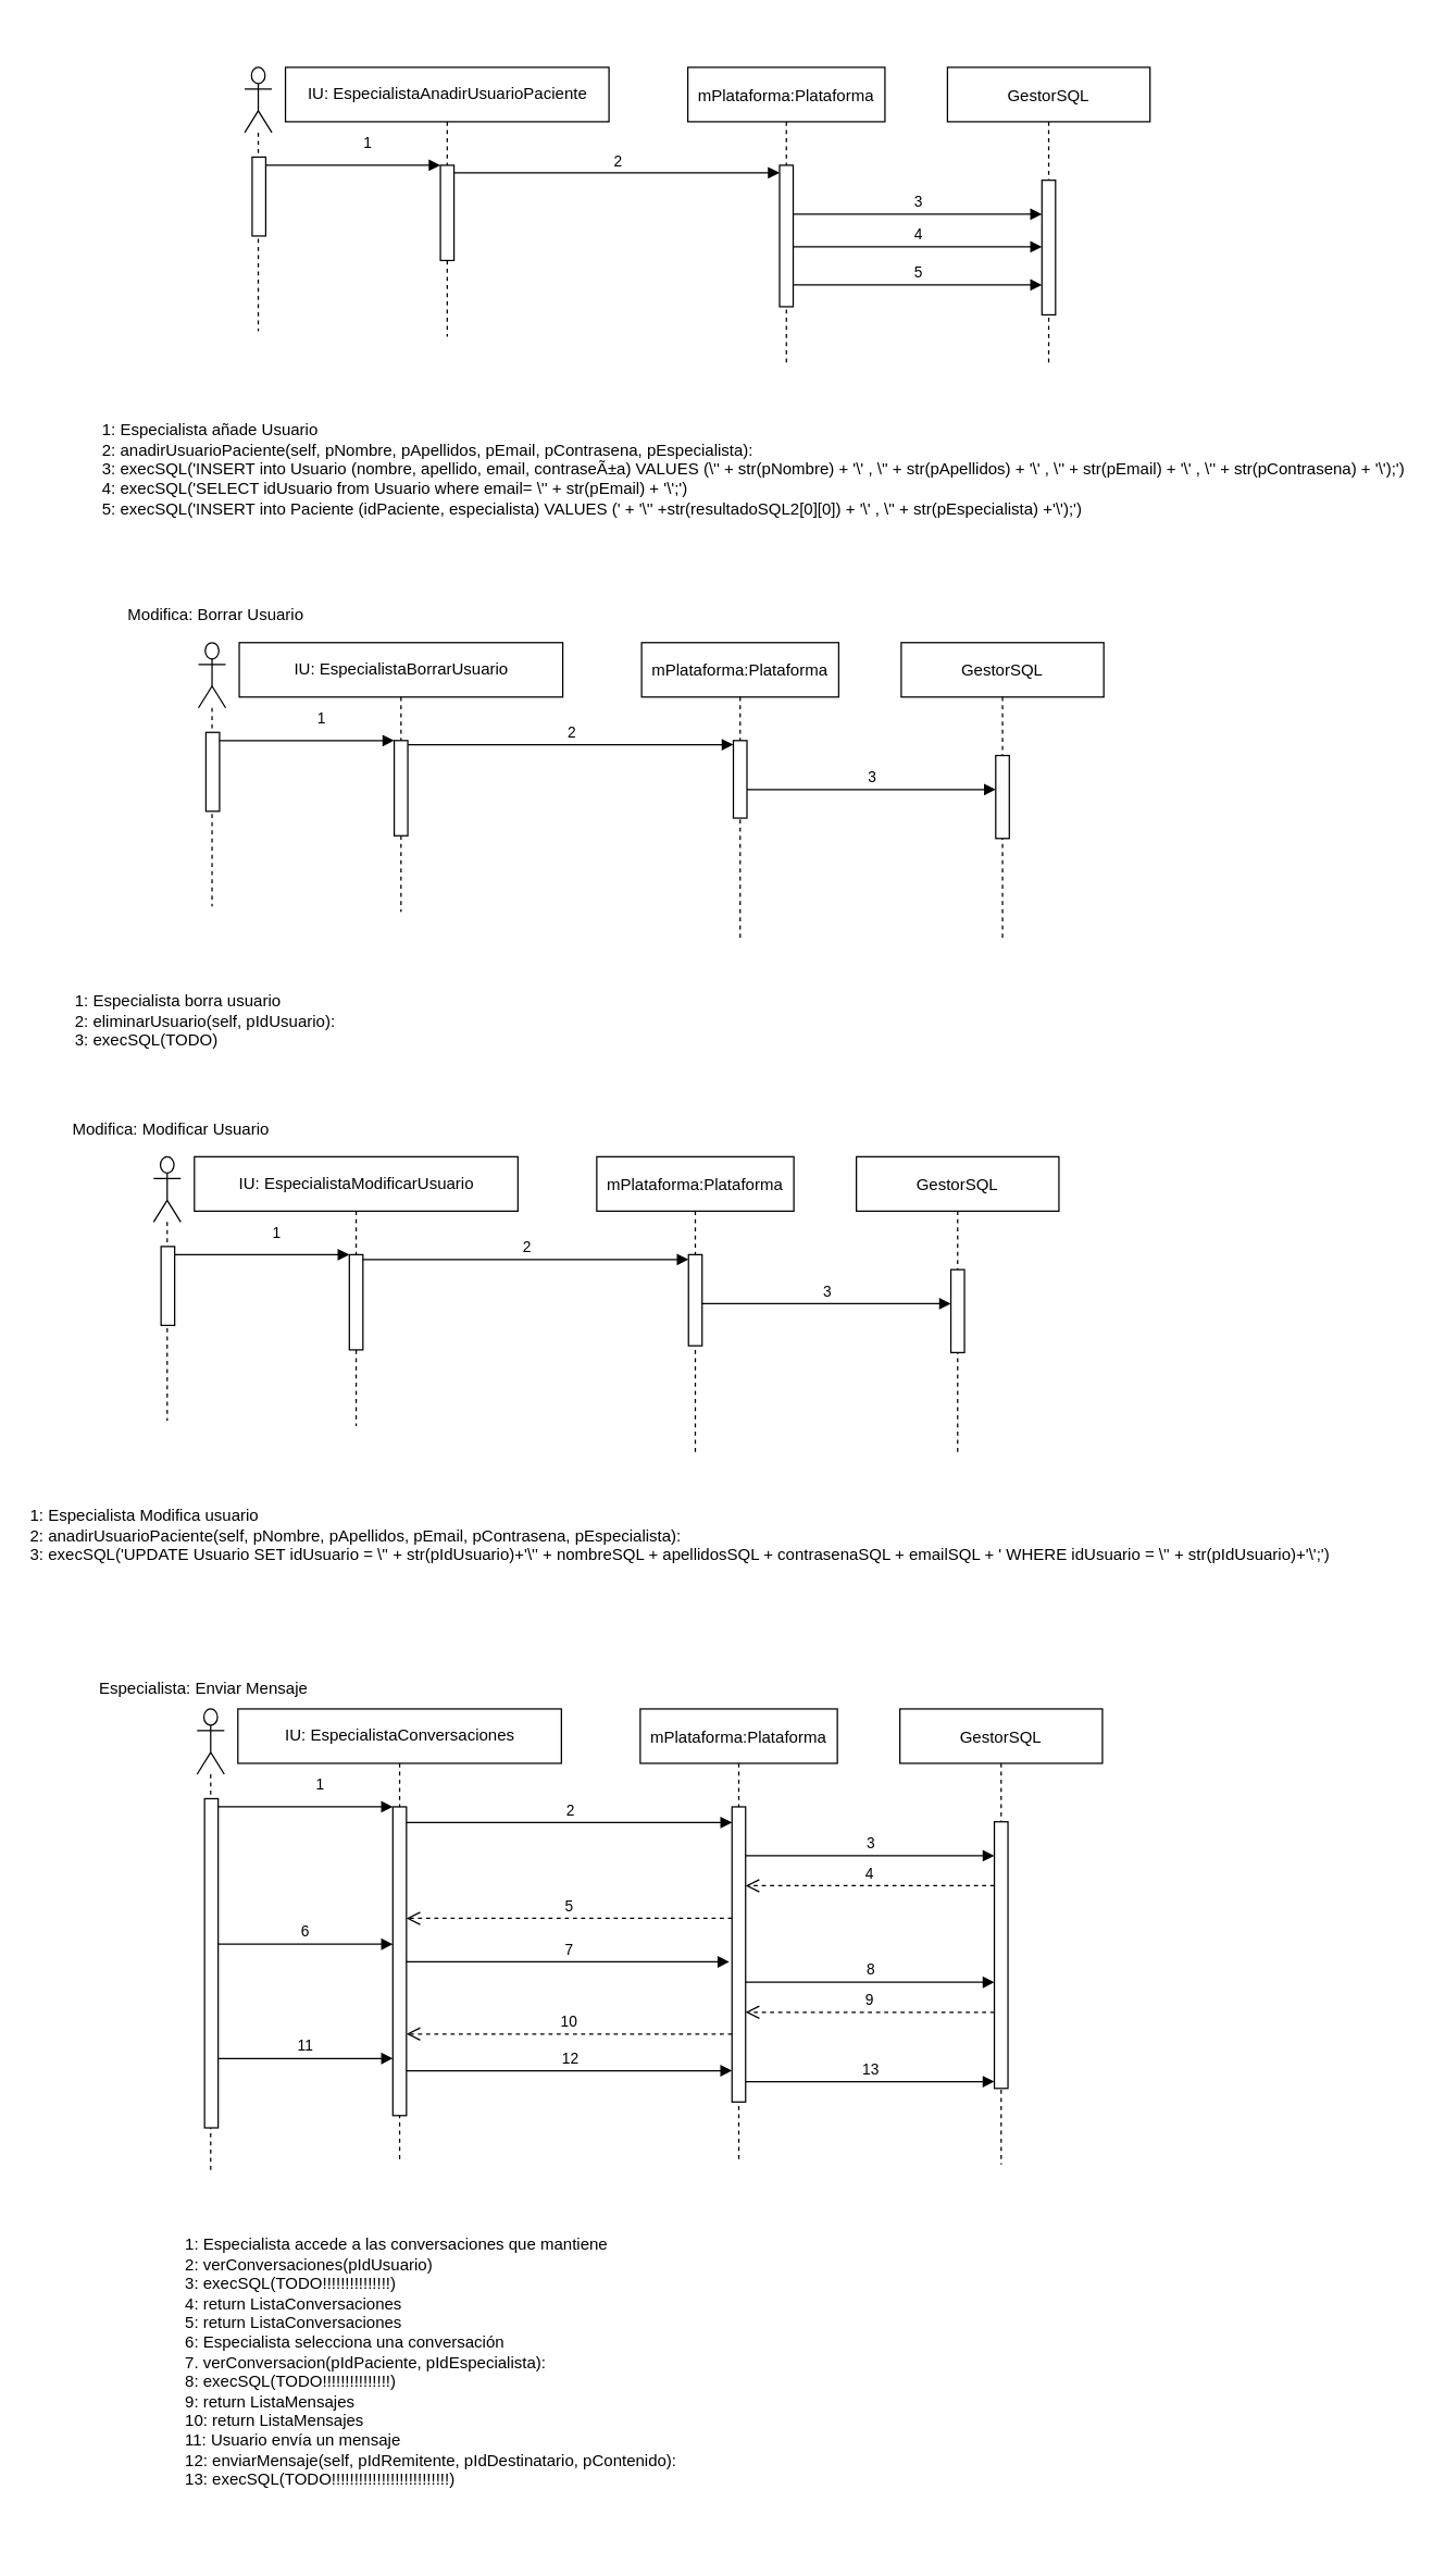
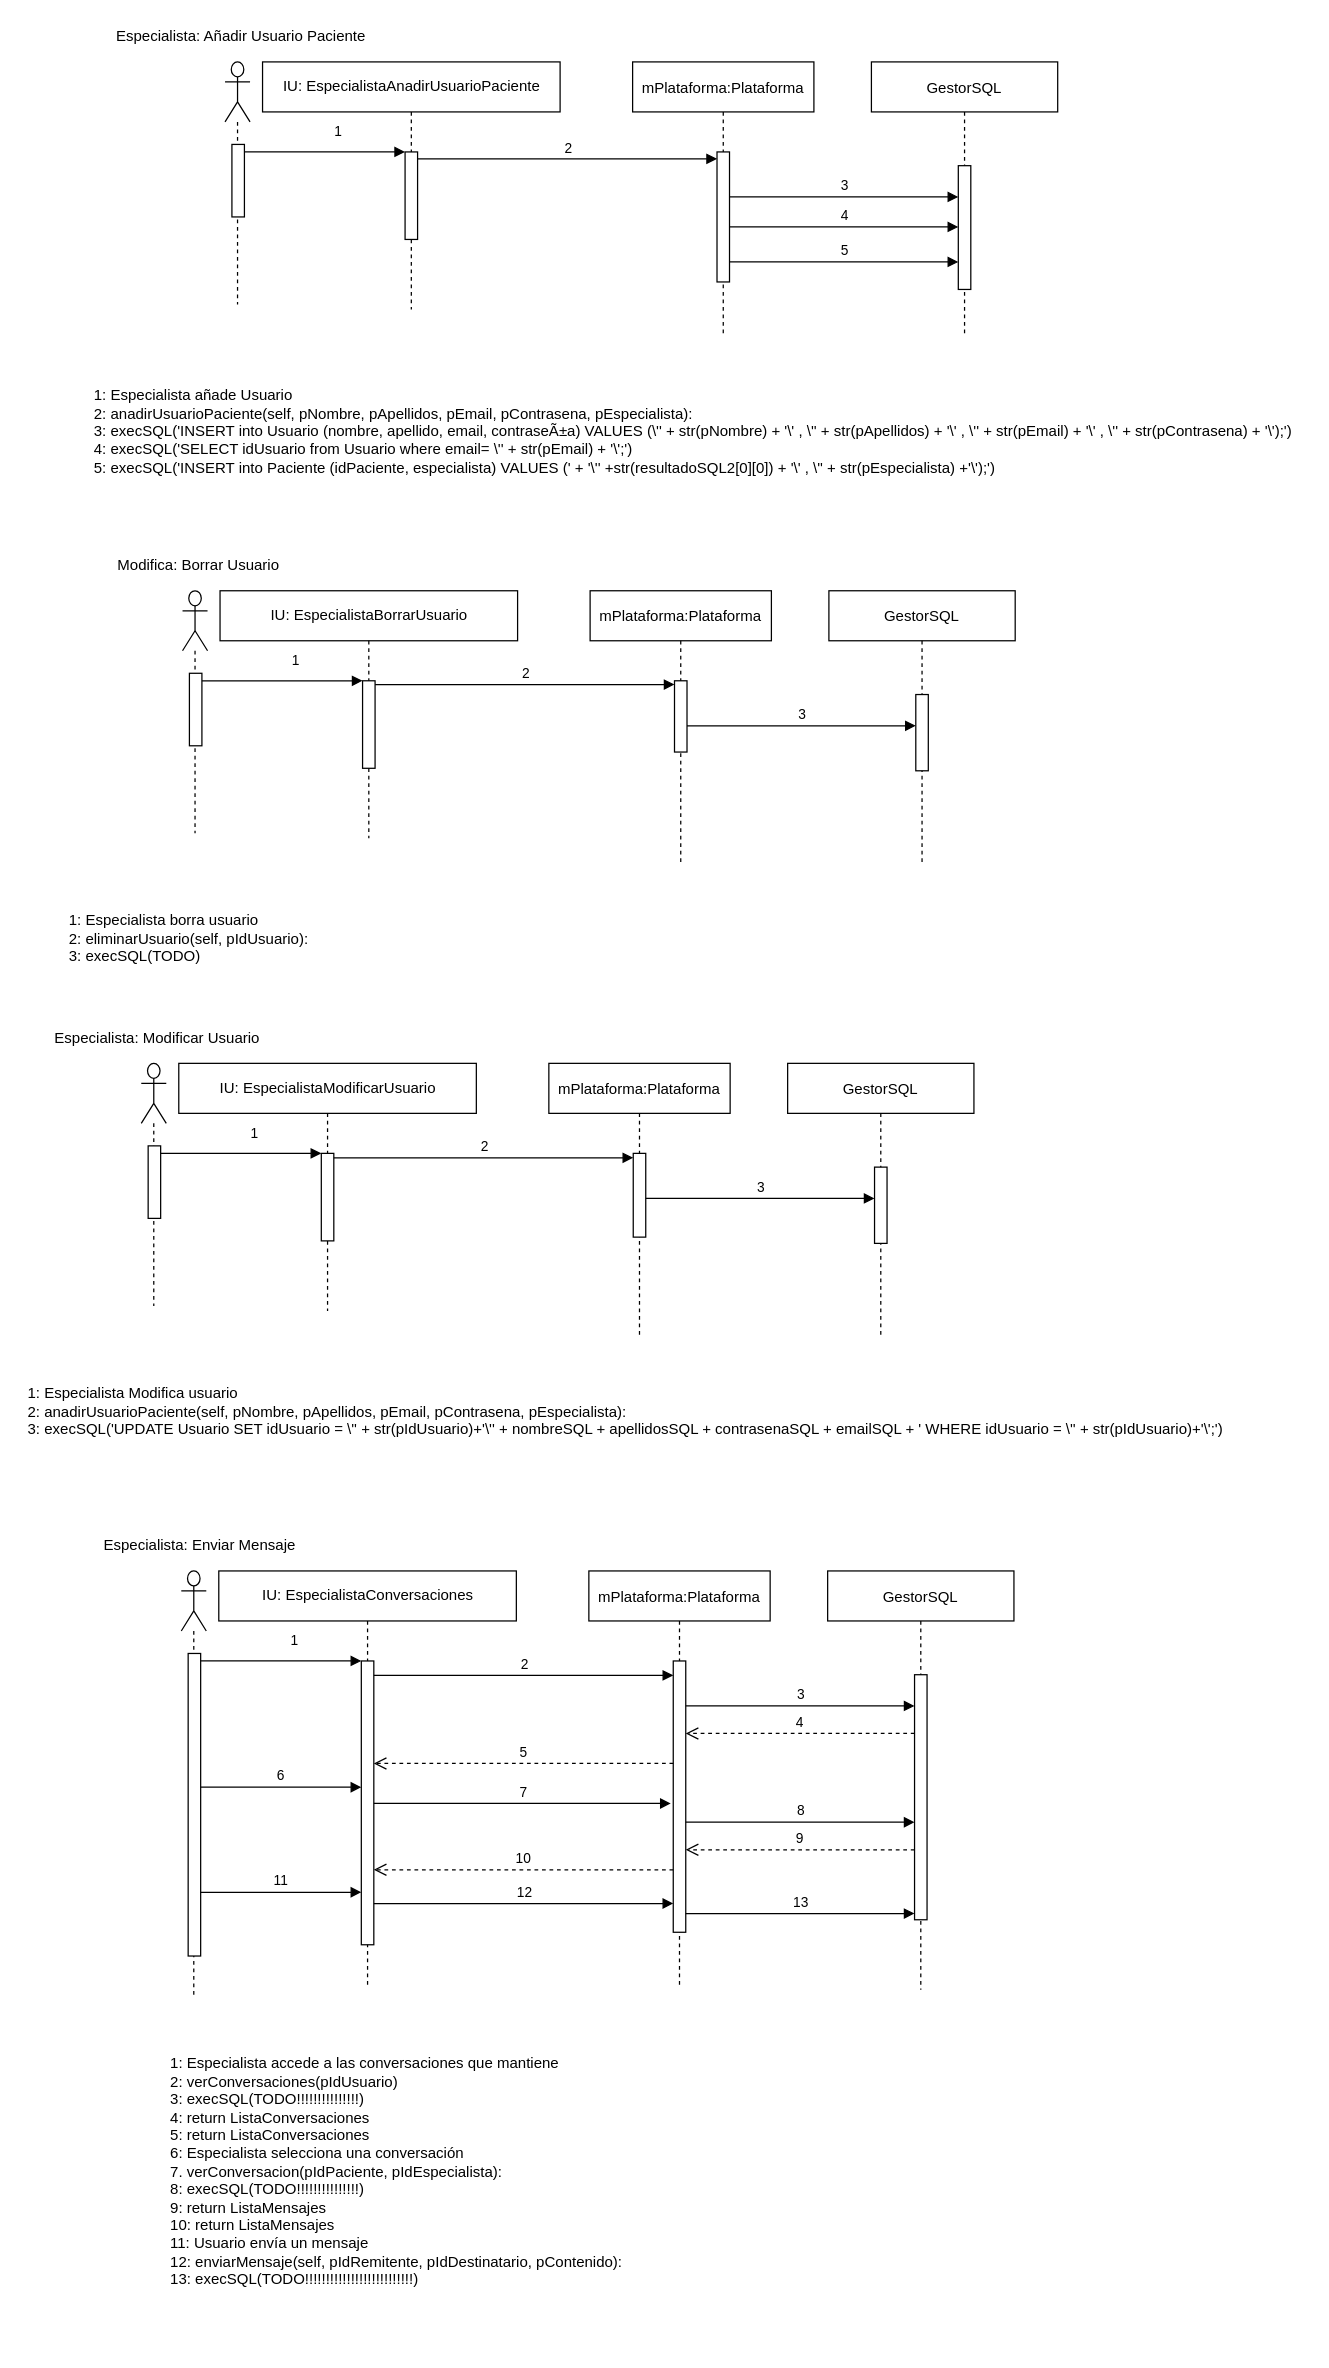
+ <mxCell id="10" value="Especialista: Añadir Usuario Paciente" style="text;html=1;align=center;verticalAlign=middle;resizable=0;points=[];autosize=1;strokeColor=none;" parent="1" vertex="1"><mxGeometry x="87" y="20" width="209" height="18" as="geometry" /></mxCell>
- <mxCell id="38" value="Modifica: Modificar Usuario" style="text;html=1;align=center;verticalAlign=middle;resizable=0;points=[];autosize=1;strokeColor=none;" parent="1" vertex="1"><mxGeometry x="38" y="821" width="174" height="18" as="geometry" /></mxCell>
+ <mxCell id="38" value="Especialista: Modificar Usuario" style="text;html=1;align=center;verticalAlign=middle;resizable=0;points=[];autosize=1;strokeColor=none;" parent="1" vertex="1"><mxGeometry x="38" y="821" width="174" height="18" as="geometry" /></mxCell>
- <mxCell id="51" value="Especialista: Enviar Mensaje" style="text;html=1;align=center;verticalAlign=middle;resizable=0;points=[];autosize=1;strokeColor=none;" vertex="1" parent="1"><mxGeometry x="67" y="1232" width="163" height="18" as="geometry" /></mxCell>
+ <mxCell id="51" value="Especialista: Enviar Mensaje" style="text;html=1;align=center;verticalAlign=middle;resizable=0;points=[];autosize=1;strokeColor=none;" vertex="1" parent="1"><mxGeometry x="77" y="1227" width="163" height="18" as="geometry" /></mxCell>
